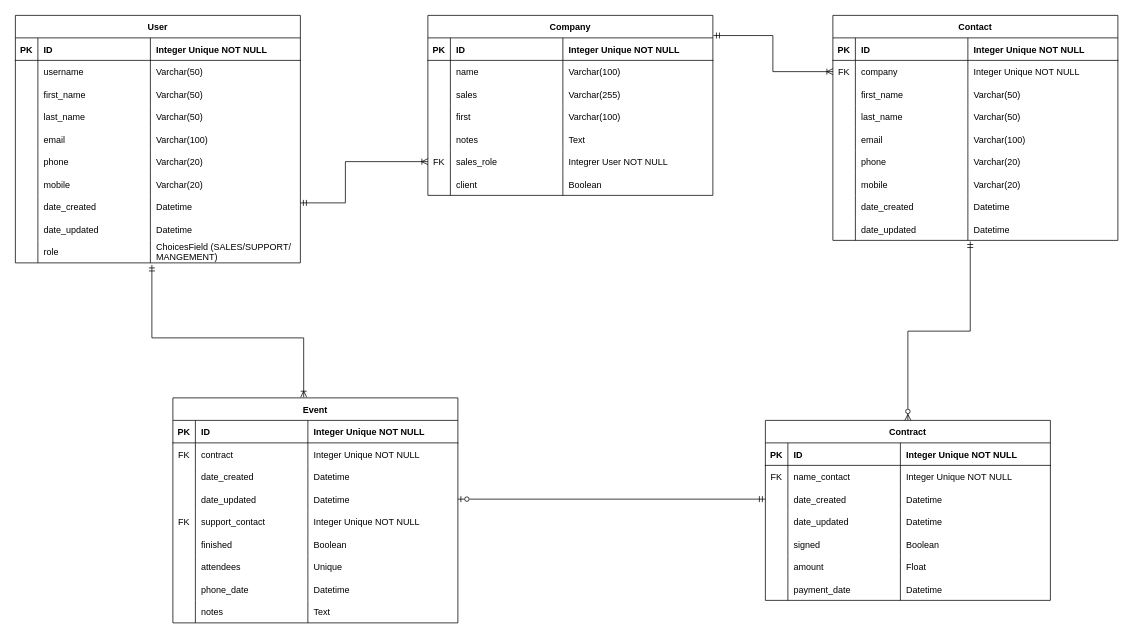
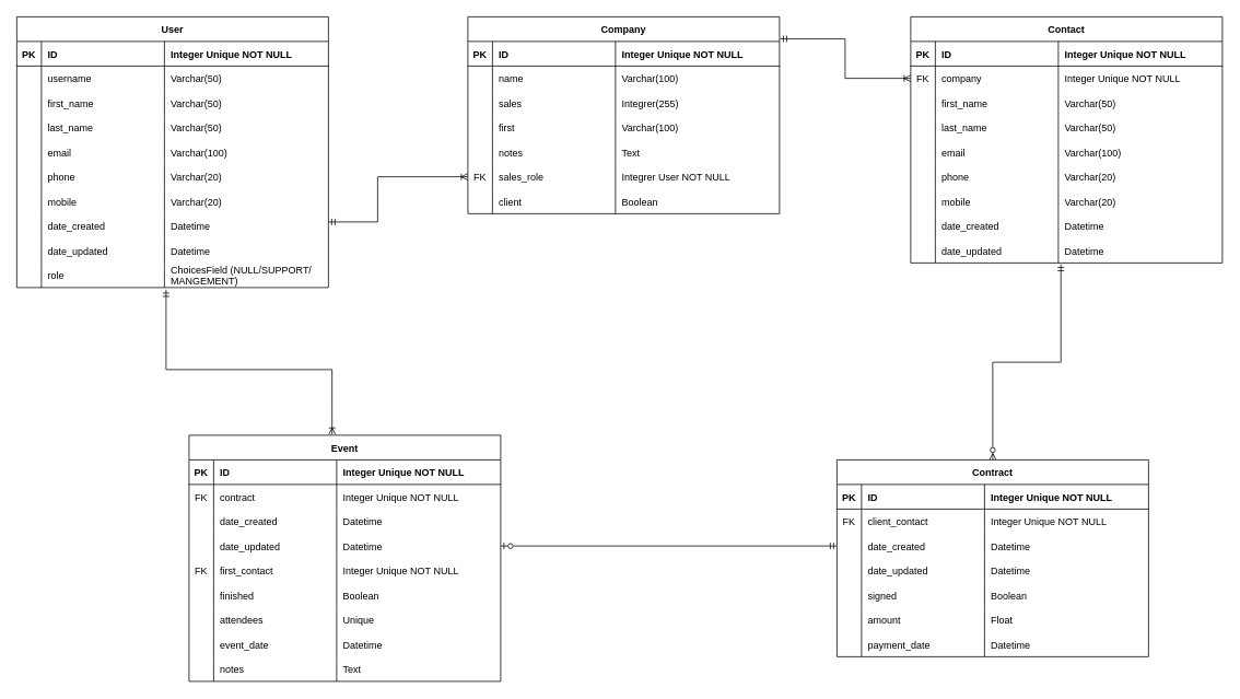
- <mxCell id="80" value="Varchar(255)" style="shape=partialRectangle;connectable=0;fillColor=none;top=0;left=0;bottom=0;right=0;align=left;spacingLeft=6;overflow=hidden;" vertex="1" parent="77"><mxGeometry x="180" width="200" height="30" as="geometry"><mxRectangle width="200" height="30" as="alternateBounds" /></mxGeometry></mxCell>
+ <mxCell id="80" value="Integrer(255)" style="shape=partialRectangle;connectable=0;fillColor=none;top=0;left=0;bottom=0;right=0;align=left;spacingLeft=6;overflow=hidden;" vertex="1" parent="77"><mxGeometry x="180" width="200" height="30" as="geometry"><mxRectangle width="200" height="30" as="alternateBounds" /></mxGeometry></mxCell>
- <mxCell id="174" value="ChoicesField (SALES/SUPPORT/&#10;MANGEMENT)" style="shape=partialRectangle;connectable=0;fillColor=none;top=0;left=0;bottom=0;right=0;align=left;spacingLeft=6;overflow=hidden;" vertex="1" parent="171"><mxGeometry x="180" width="200" height="30" as="geometry"><mxRectangle width="200" height="30" as="alternateBounds" /></mxGeometry></mxCell>
+ <mxCell id="174" value="ChoicesField (NULL/SUPPORT/&#10;MANGEMENT)" style="shape=partialRectangle;connectable=0;fillColor=none;top=0;left=0;bottom=0;right=0;align=left;spacingLeft=6;overflow=hidden;" vertex="1" parent="171"><mxGeometry x="180" width="200" height="30" as="geometry"><mxRectangle width="200" height="30" as="alternateBounds" /></mxGeometry></mxCell>
- <mxCell id="46" value="name_contact" style="shape=partialRectangle;connectable=0;fillColor=none;top=0;left=0;bottom=0;right=0;align=left;spacingLeft=6;overflow=hidden;" vertex="1" parent="44"><mxGeometry x="30" width="150" height="30" as="geometry"><mxRectangle width="150" height="30" as="alternateBounds" /></mxGeometry></mxCell>
+ <mxCell id="46" value="client_contact" style="shape=partialRectangle;connectable=0;fillColor=none;top=0;left=0;bottom=0;right=0;align=left;spacingLeft=6;overflow=hidden;" vertex="1" parent="44"><mxGeometry x="30" width="150" height="30" as="geometry"><mxRectangle width="150" height="30" as="alternateBounds" /></mxGeometry></mxCell>
- <mxCell id="21" value="support_contact" style="shape=partialRectangle;connectable=0;fillColor=none;top=0;left=0;bottom=0;right=0;align=left;spacingLeft=6;overflow=hidden;" vertex="1" parent="19"><mxGeometry x="30" width="150" height="30" as="geometry"><mxRectangle width="150" height="30" as="alternateBounds" /></mxGeometry></mxCell>
+ <mxCell id="21" value="first_contact" style="shape=partialRectangle;connectable=0;fillColor=none;top=0;left=0;bottom=0;right=0;align=left;spacingLeft=6;overflow=hidden;" vertex="1" parent="19"><mxGeometry x="30" width="150" height="30" as="geometry"><mxRectangle width="150" height="30" as="alternateBounds" /></mxGeometry></mxCell>
- <mxCell id="33" value="phone_date" style="shape=partialRectangle;connectable=0;fillColor=none;top=0;left=0;bottom=0;right=0;align=left;spacingLeft=6;overflow=hidden;" vertex="1" parent="31"><mxGeometry x="30" width="150" height="30" as="geometry"><mxRectangle width="150" height="30" as="alternateBounds" /></mxGeometry></mxCell>
+ <mxCell id="33" value="event_date" style="shape=partialRectangle;connectable=0;fillColor=none;top=0;left=0;bottom=0;right=0;align=left;spacingLeft=6;overflow=hidden;" vertex="1" parent="31"><mxGeometry x="30" width="150" height="30" as="geometry"><mxRectangle width="150" height="30" as="alternateBounds" /></mxGeometry></mxCell>
